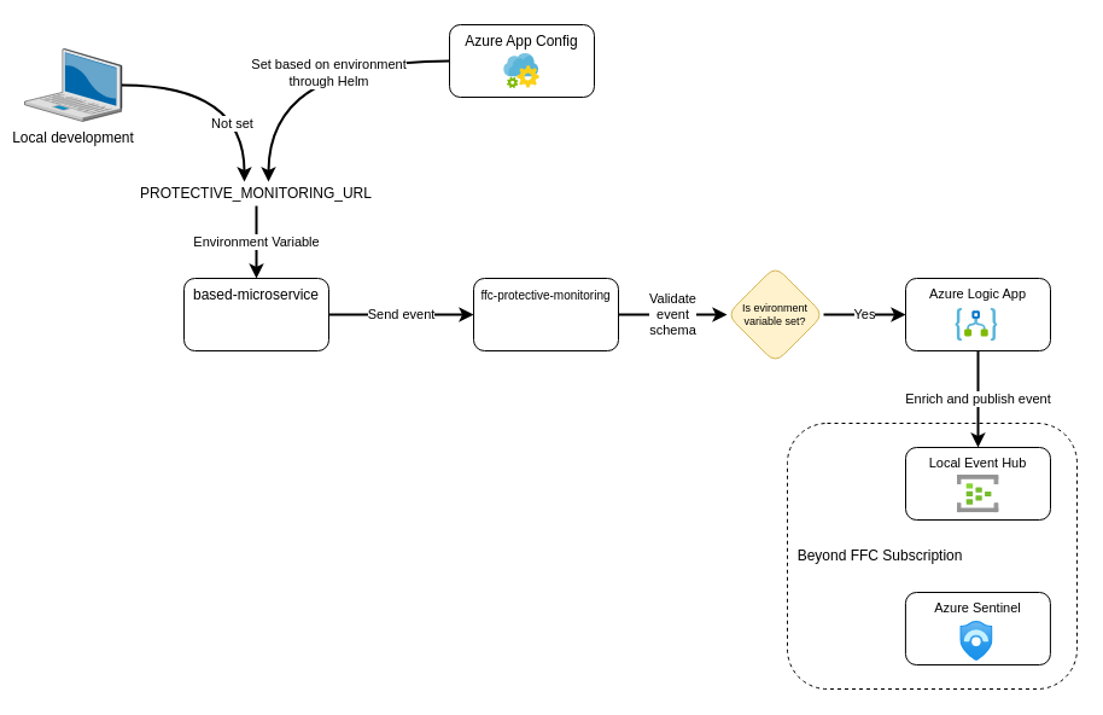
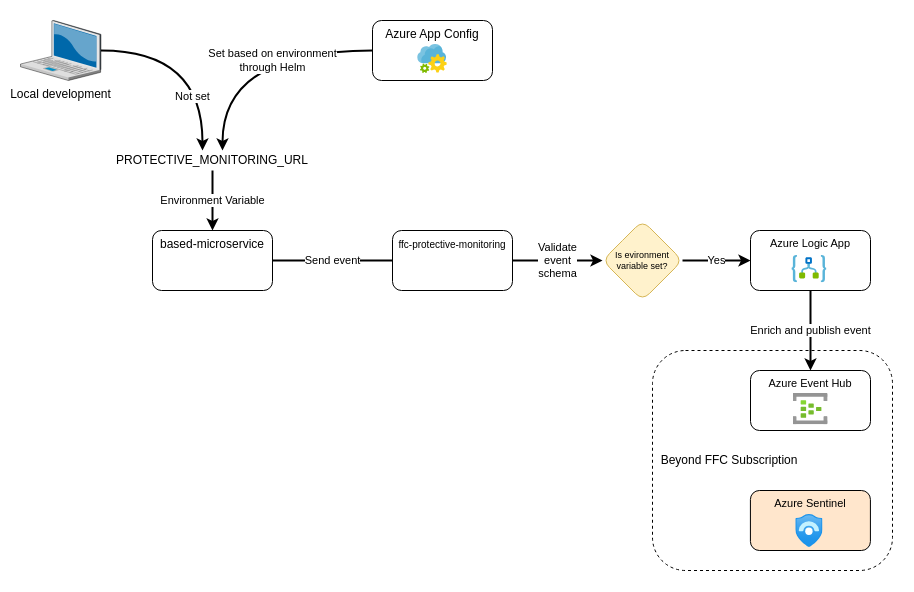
- <mxCell id="12" value="Local development" style="verticalLabelPosition=bottom;aspect=fixed;html=1;verticalAlign=top;strokeColor=none;align=center;outlineConnect=0;shape=mxgraph.citrix.laptop_2;" parent="1" vertex="1"><mxGeometry x="20" y="40" width="80.46" height="60" as="geometry" /></mxCell>
+ <mxCell id="12" value="Local development" style="verticalLabelPosition=bottom;aspect=fixed;html=1;verticalAlign=top;strokeColor=none;align=center;outlineConnect=0;shape=mxgraph.citrix.laptop_2;" parent="1" vertex="1"><mxGeometry x="20" y="20" width="80.46" height="60" as="geometry" /></mxCell>
- <mxCell id="6" value="Send event" style="edgeStyle=orthogonalEdgeStyle;rounded=0;orthogonalLoop=1;jettySize=auto;html=1;entryX=0;entryY=0.5;entryDx=0;entryDy=0;strokeWidth=2;" parent="1" source="7" target="4" edge="1"><mxGeometry relative="1" as="geometry" /></mxCell>
+ <mxCell id="6" value="Send event" style="edgeStyle=orthogonalEdgeStyle;rounded=0;orthogonalLoop=1;jettySize=auto;html=1;entryX=0;entryY=0.5;entryDx=0;entryDy=0;strokeWidth=2;endArrow=none;" parent="1" source="7" target="4" edge="1"><mxGeometry relative="1" as="geometry" /></mxCell>
- <mxCell id="21" value="Local Event Hub" style="whiteSpace=wrap;html=1;rounded=1;fontSize=11;verticalAlign=top;" parent="1" vertex="1"><mxGeometry x="750" y="370" width="120" height="60" as="geometry" /></mxCell>
+ <mxCell id="21" value="Azure Event Hub" style="whiteSpace=wrap;html=1;rounded=1;fontSize=11;verticalAlign=top;" parent="1" vertex="1"><mxGeometry x="750" y="370" width="120" height="60" as="geometry" /></mxCell>
- <mxCell id="23" value="Azure Sentinel" style="whiteSpace=wrap;html=1;rounded=1;fontSize=11;verticalAlign=top;" vertex="1" parent="1"><mxGeometry x="749.91" y="490" width="120" height="60" as="geometry" /></mxCell>
+ <mxCell id="23" value="Azure Sentinel" style="whiteSpace=wrap;html=1;rounded=1;fontSize=11;verticalAlign=top;fillColor=#ffe6cc;" vertex="1" parent="1"><mxGeometry x="749.91" y="490" width="120" height="60" as="geometry" /></mxCell>
